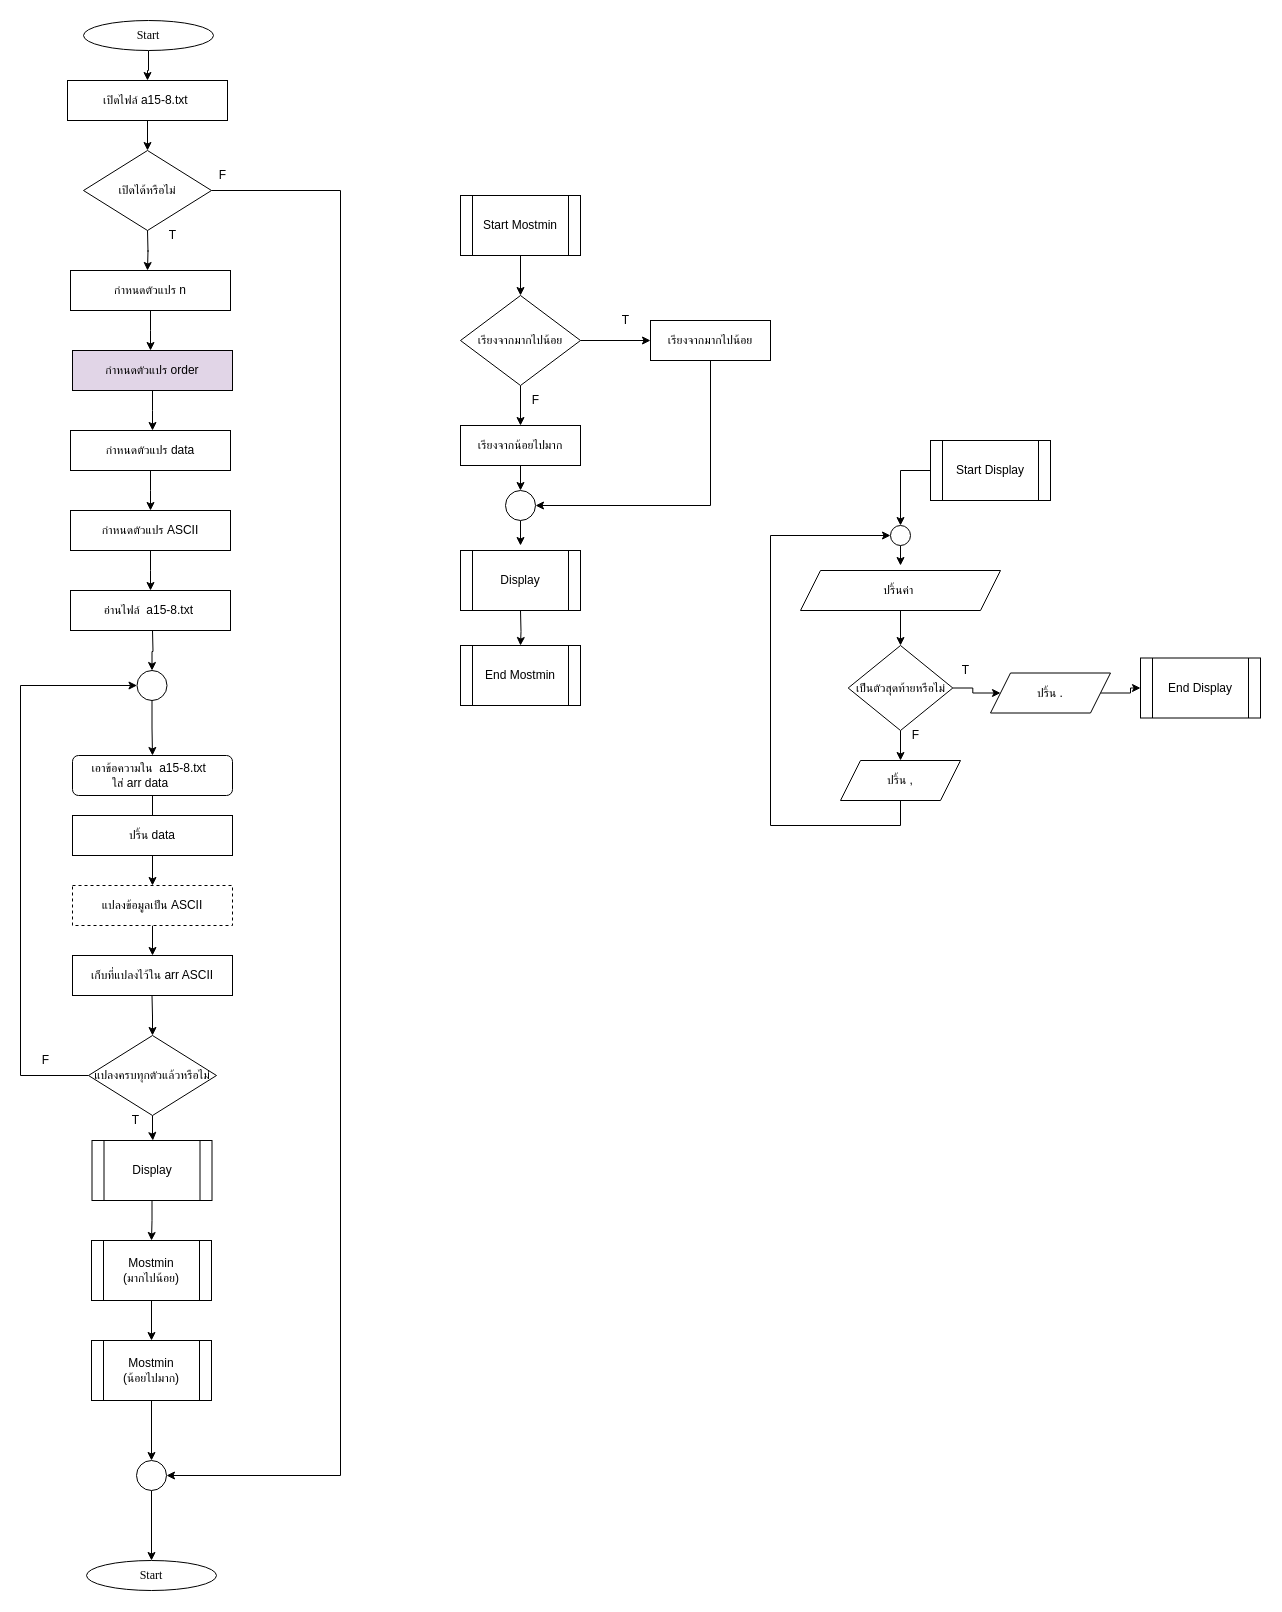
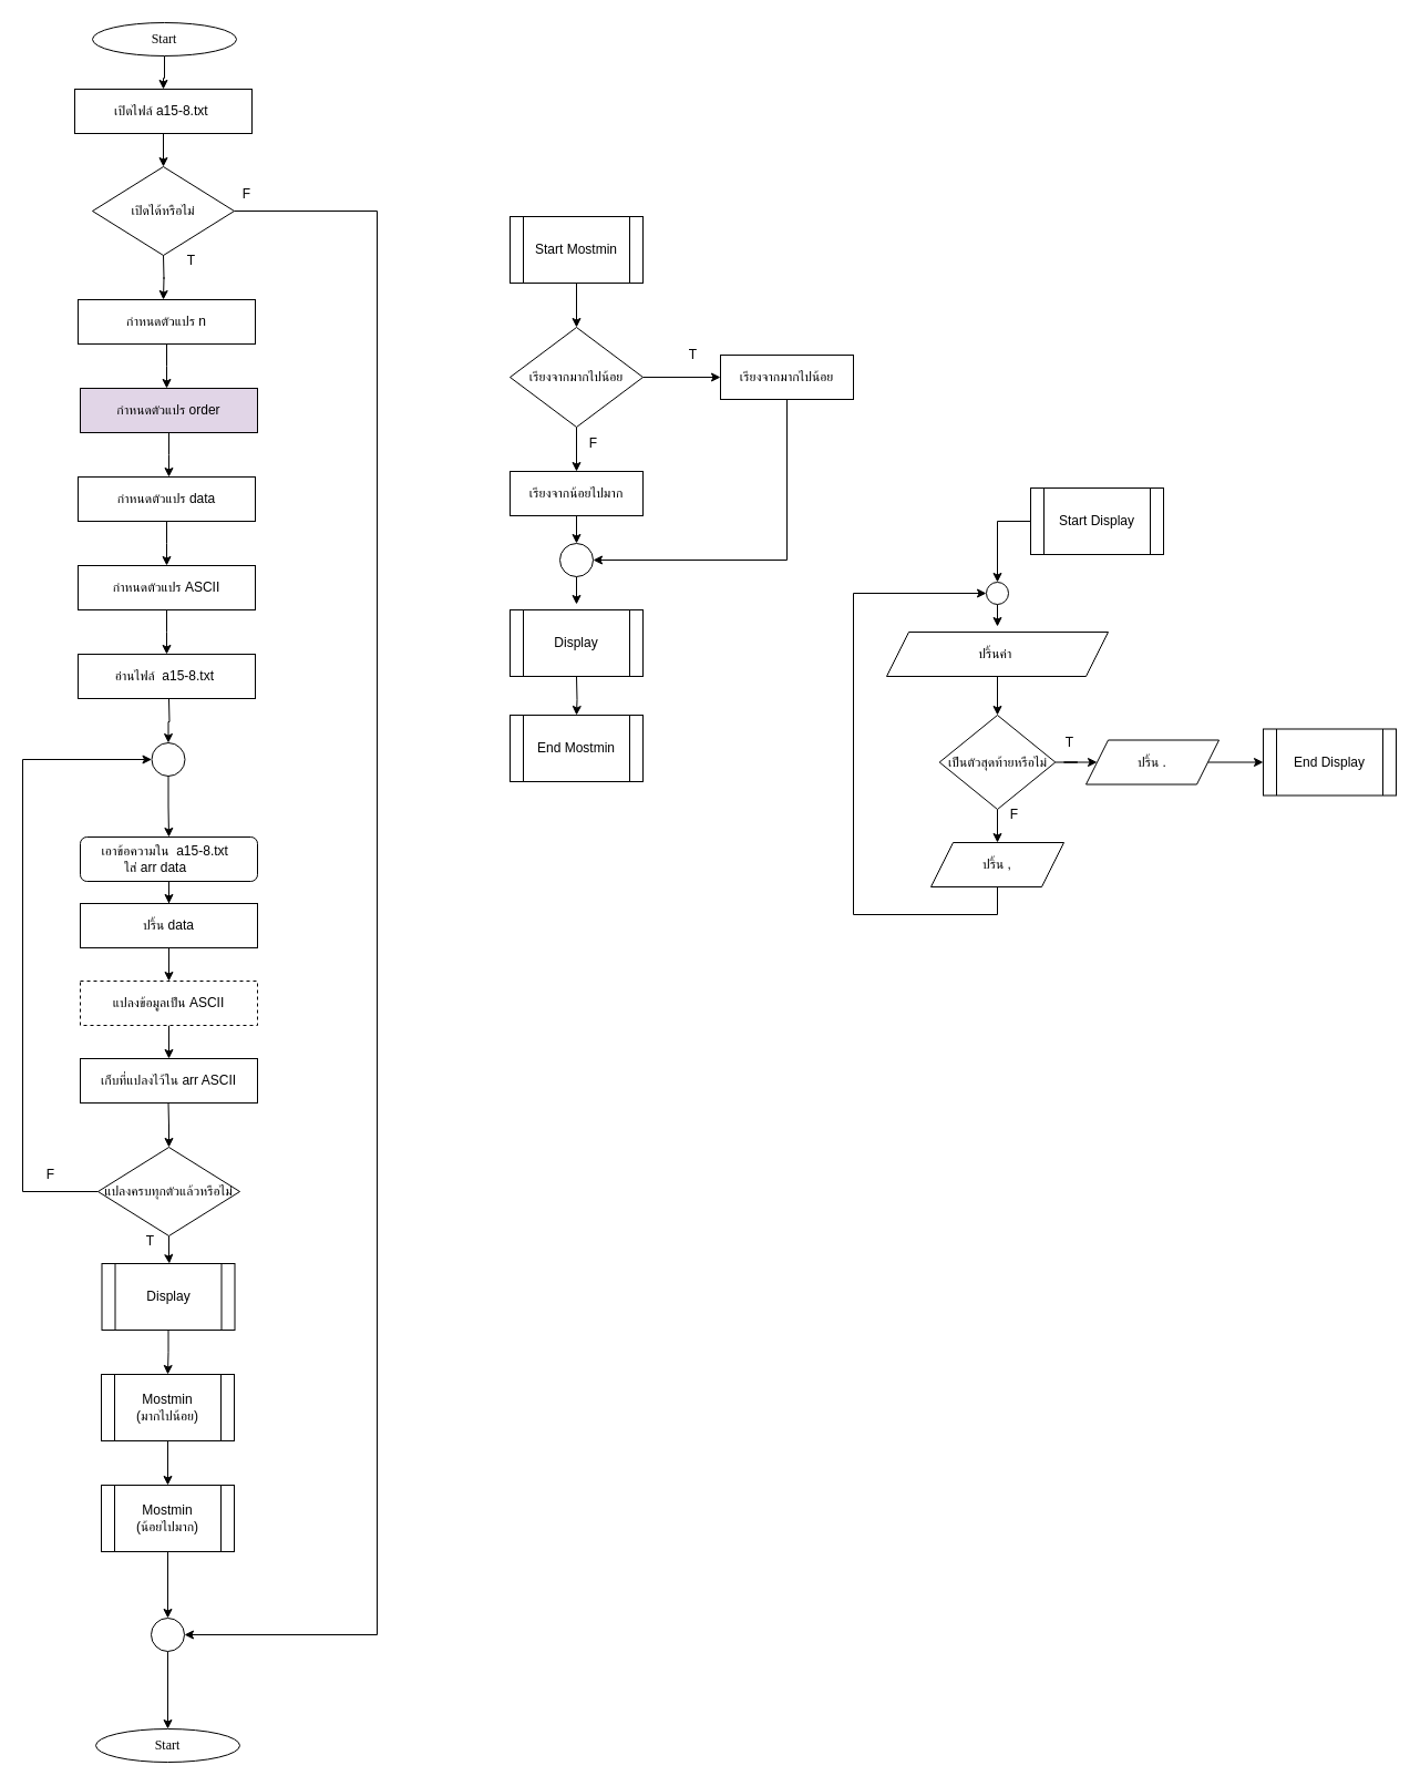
- <mxCell id="70" value="ปริ้น ." style="rounded=0;whiteSpace=wrap;html=1;shape=parallelogram;perimeter=parallelogramPerimeter;fixedSize=1;" vertex="1" parent="1"><mxGeometry x="990" y="672.5" width="120" height="40" as="geometry" /></mxCell>
+ <mxCell id="70" value="ปริ้น ." style="rounded=0;whiteSpace=wrap;html=1;shape=parallelogram;perimeter=parallelogramPerimeter;fixedSize=1;" vertex="1" parent="1"><mxGeometry x="980" y="667.5" width="120" height="40" as="geometry" /></mxCell>
- <mxCell id="12" value="" style="edgeStyle=orthogonalEdgeStyle;rounded=0;orthogonalLoop=1;jettySize=auto;html=1;endArrow=none;" edge="1" parent="1" source="13" target="43"><mxGeometry relative="1" as="geometry" /></mxCell>
+ <mxCell id="12" value="" style="edgeStyle=orthogonalEdgeStyle;rounded=0;orthogonalLoop=1;jettySize=auto;html=1;" edge="1" parent="1" source="13" target="43"><mxGeometry relative="1" as="geometry" /></mxCell>
